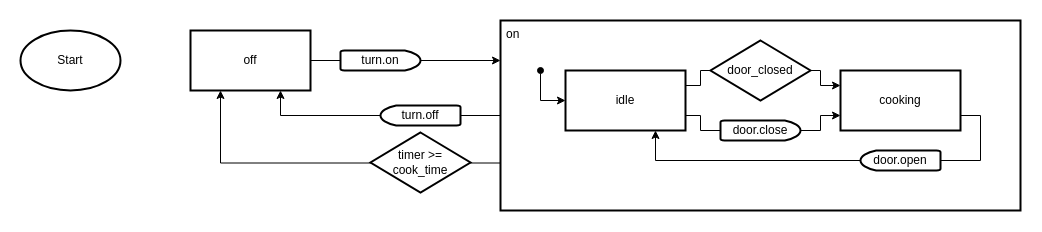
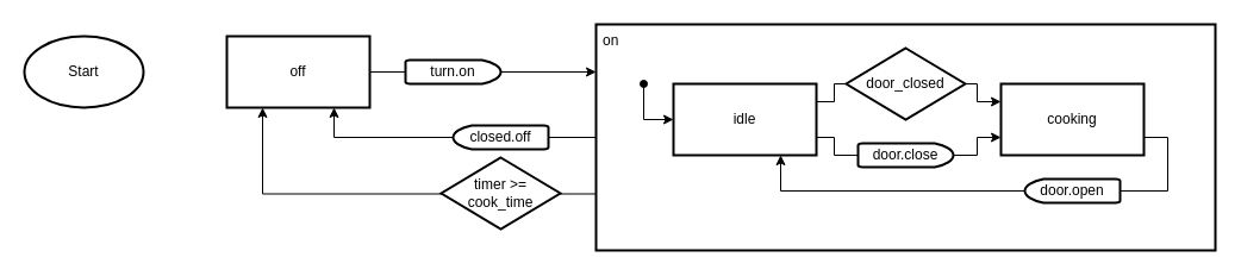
- <mxCell id="18" value="turn.off" style="strokeWidth=2;html=1;shape=mxgraph.flowchart.delay;whiteSpace=wrap;align=center;flipH=1;" vertex="1" parent="1"><mxGeometry x="380" y="105" width="80" height="20" as="geometry" /></mxCell>
+ <mxCell id="18" value="closed.off" style="strokeWidth=2;html=1;shape=mxgraph.flowchart.delay;whiteSpace=wrap;align=center;flipH=1;" vertex="1" parent="1"><mxGeometry x="380" y="105" width="80" height="20" as="geometry" /></mxCell>
